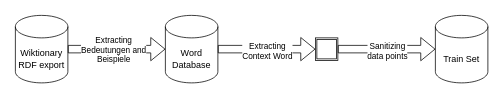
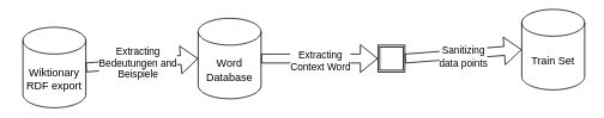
- <mxCell id="2" value="Wiktionary&lt;div&gt;RDF export&lt;/div&gt;" style="shape=cylinder3;whiteSpace=wrap;html=1;boundedLbl=1;backgroundOutline=1;size=15;" parent="1" vertex="1"><mxGeometry x="20" y="20" width="70" height="90" as="geometry" /></mxCell>
+ <mxCell id="2" value="Wiktionary&lt;div&gt;RDF export&lt;/div&gt;" style="shape=cylinder3;whiteSpace=wrap;html=1;boundedLbl=1;backgroundOutline=1;size=15;" parent="1" vertex="1"><mxGeometry x="25" y="30" width="70" height="90" as="geometry" /></mxCell>
- <mxCell id="8" value="Train Set" style="shape=cylinder3;whiteSpace=wrap;html=1;boundedLbl=1;backgroundOutline=1;size=15;" parent="1" vertex="1"><mxGeometry x="580" y="20" width="70" height="90" as="geometry" /></mxCell>
+ <mxCell id="8" value="Train Set" style="shape=cylinder3;whiteSpace=wrap;html=1;boundedLbl=1;backgroundOutline=1;size=15;" parent="1" vertex="1"><mxGeometry x="580" y="10" width="70" height="90" as="geometry" /></mxCell>
